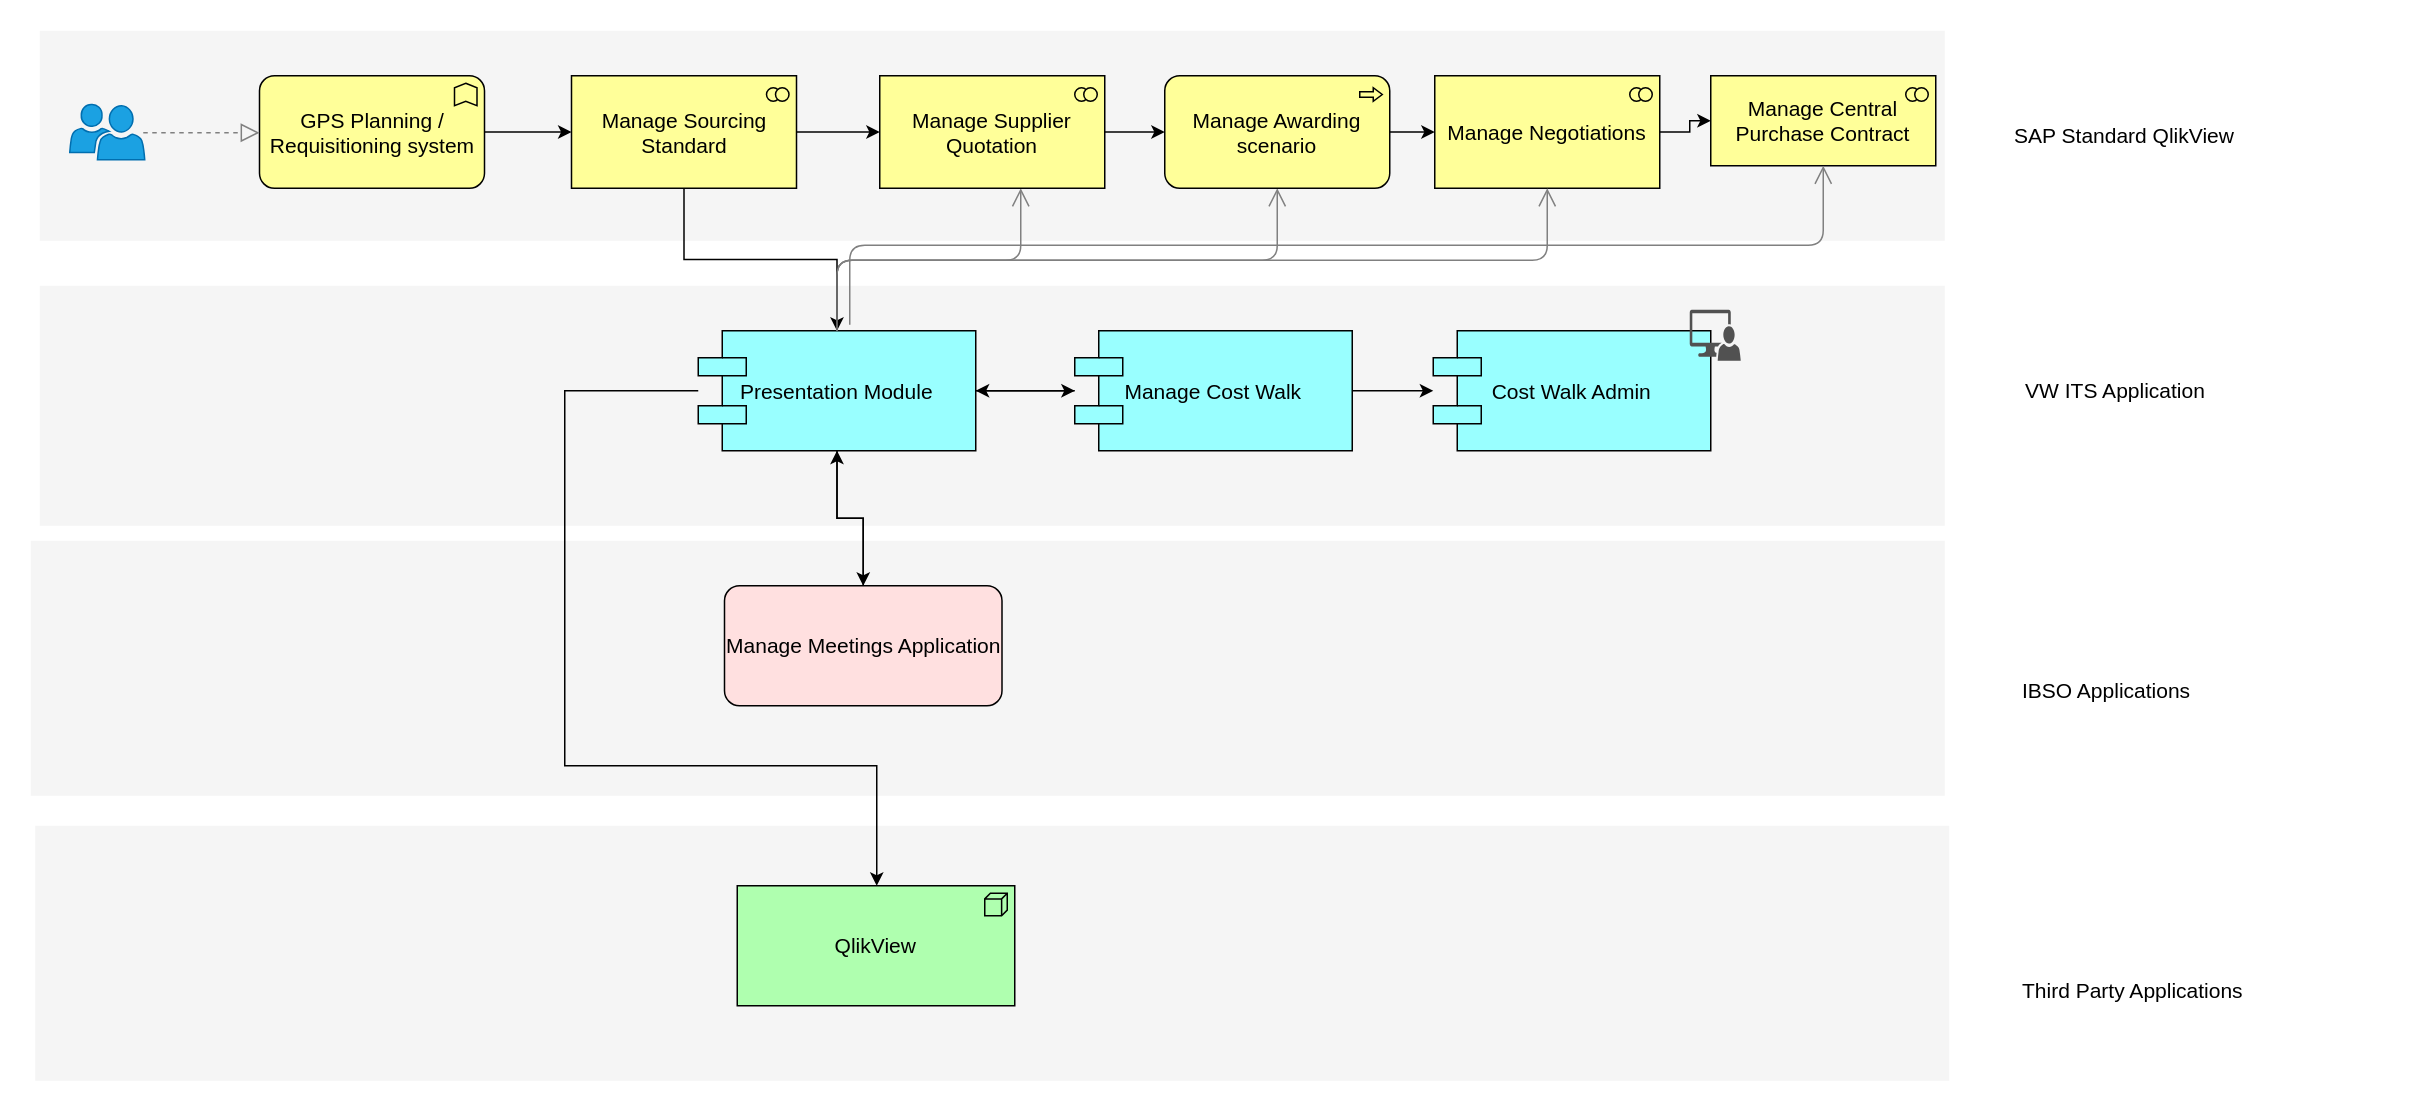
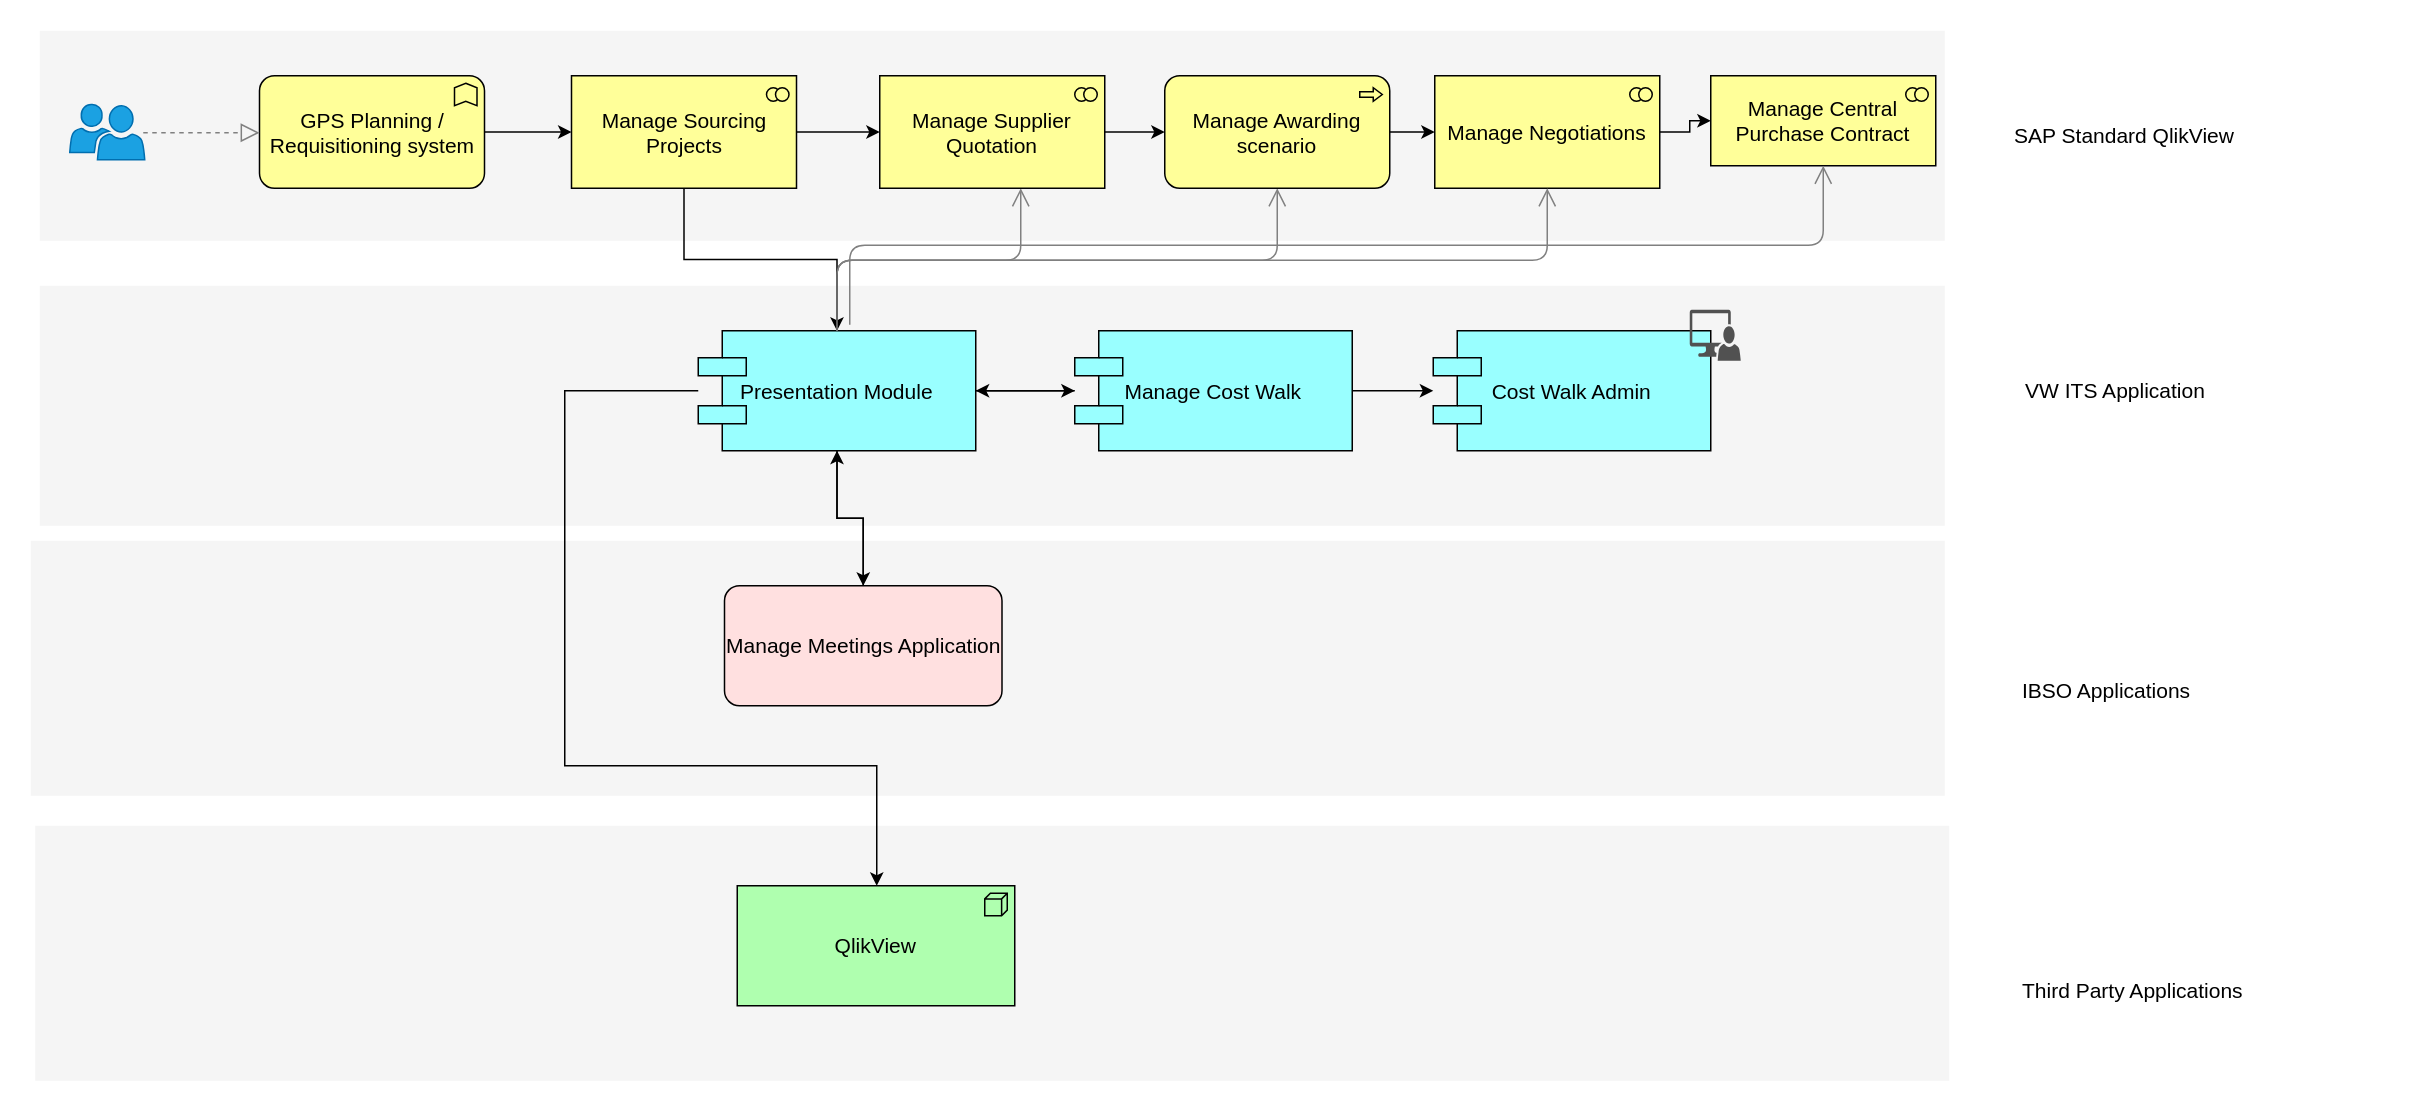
- <mxCell id="16" value="Manage Sourcing Standard" style="html=1;whiteSpace=wrap;fillColor=#ffff99;shape=mxgraph.archimate3.application;appType=collab;archiType=square;fontSize=14;" parent="1" vertex="1"><mxGeometry x="380.5" y="50" width="150" height="75" as="geometry" /></mxCell>
+ <mxCell id="16" value="Manage Sourcing Projects" style="html=1;whiteSpace=wrap;fillColor=#ffff99;shape=mxgraph.archimate3.application;appType=collab;archiType=square;fontSize=14;" parent="1" vertex="1"><mxGeometry x="380.5" y="50" width="150" height="75" as="geometry" /></mxCell>
